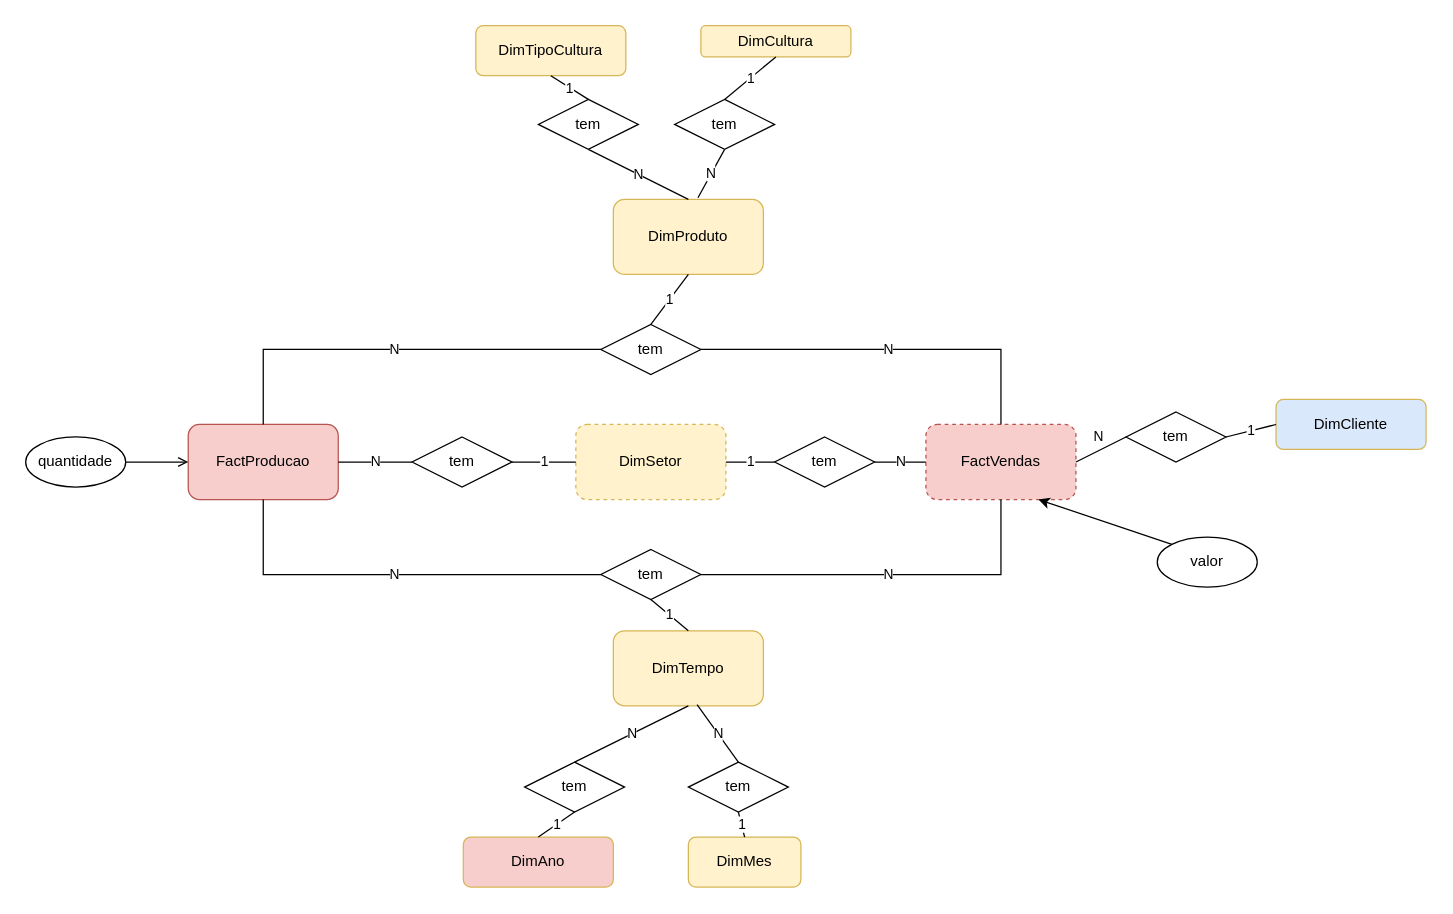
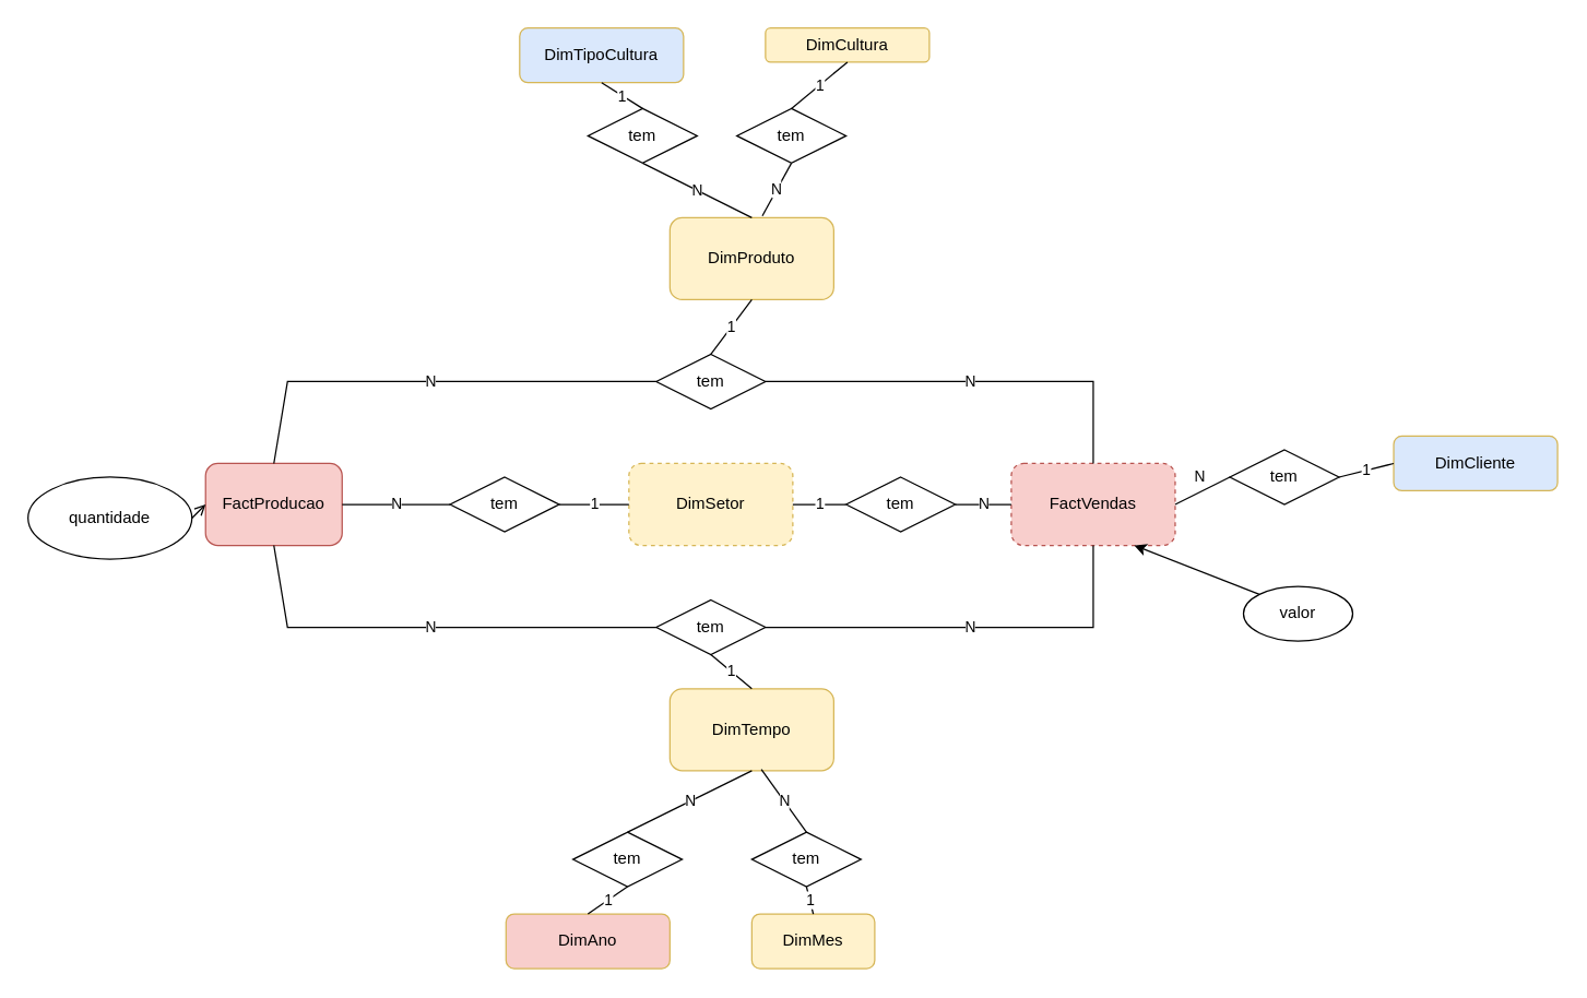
- <mxCell id="38" value="&lt;span style=&quot;color: rgb(0, 0, 0); font-family: Helvetica; font-size: 12px; font-style: normal; font-variant-ligatures: normal; font-variant-caps: normal; font-weight: 400; letter-spacing: normal; orphans: 2; text-align: center; text-indent: 0px; text-transform: none; widows: 2; word-spacing: 0px; -webkit-text-stroke-width: 0px; text-decoration-thickness: initial; text-decoration-style: initial; text-decoration-color: initial; float: none; display: inline !important;&quot;&gt;DimTipoCultura&lt;/span&gt;" style="rounded=1;whiteSpace=wrap;html=1;fillColor=#fff2cc;strokeColor=#d6b656;" vertex="1" parent="1"><mxGeometry x="380" y="20.02" width="120" height="40" as="geometry" /></mxCell>
+ <mxCell id="38" value="&lt;span style=&quot;color: rgb(0, 0, 0); font-family: Helvetica; font-size: 12px; font-style: normal; font-variant-ligatures: normal; font-variant-caps: normal; font-weight: 400; letter-spacing: normal; orphans: 2; text-align: center; text-indent: 0px; text-transform: none; widows: 2; word-spacing: 0px; -webkit-text-stroke-width: 0px; text-decoration-thickness: initial; text-decoration-style: initial; text-decoration-color: initial; float: none; display: inline !important;&quot;&gt;DimTipoCultura&lt;/span&gt;" style="rounded=1;whiteSpace=wrap;html=1;fillColor=#dae8fc;strokeColor=#d6b656;" vertex="1" parent="1"><mxGeometry x="380" y="20.02" width="120" height="40" as="geometry" /></mxCell>
- <mxCell id="31" value="quantidade" style="ellipse;whiteSpace=wrap;html=1;" vertex="1" parent="1"><mxGeometry x="20" y="349" width="80" height="40" as="geometry" /></mxCell>
+ <mxCell id="31" value="quantidade" style="ellipse;whiteSpace=wrap;html=1;" vertex="1" parent="1"><mxGeometry x="20" y="349" width="120" height="60" as="geometry" /></mxCell>
- <mxCell id="21" value="FactProducao" style="rounded=1;whiteSpace=wrap;html=1;fillColor=#f8cecc;strokeColor=#b85450;" vertex="1" parent="1"><mxGeometry x="150" y="339" width="120" height="60" as="geometry" /></mxCell>
+ <mxCell id="21" value="FactProducao" style="rounded=1;whiteSpace=wrap;html=1;fillColor=#f8cecc;strokeColor=#b85450;" vertex="1" parent="1"><mxGeometry x="150" y="339" width="100" height="60" as="geometry" /></mxCell>
- <mxCell id="7" value="valor" style="ellipse;whiteSpace=wrap;html=1;" vertex="1" parent="1"><mxGeometry x="925" y="429" width="80" height="40" as="geometry" /></mxCell>
+ <mxCell id="7" value="valor" style="ellipse;whiteSpace=wrap;html=1;" vertex="1" parent="1"><mxGeometry x="910" y="429" width="80" height="40" as="geometry" /></mxCell>
